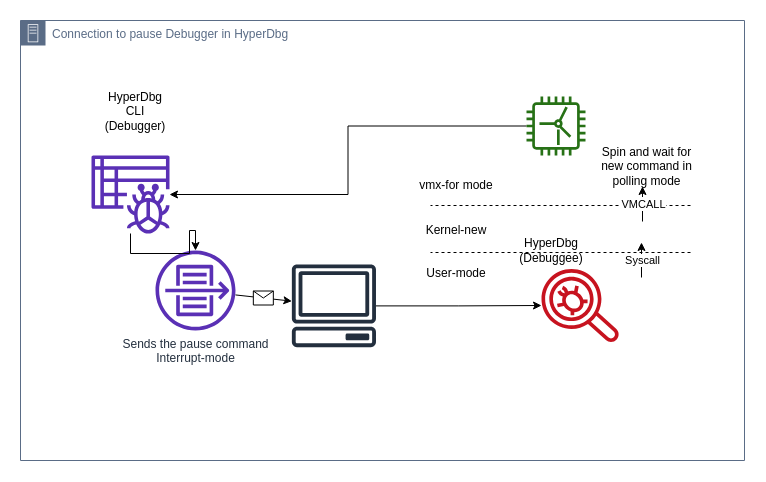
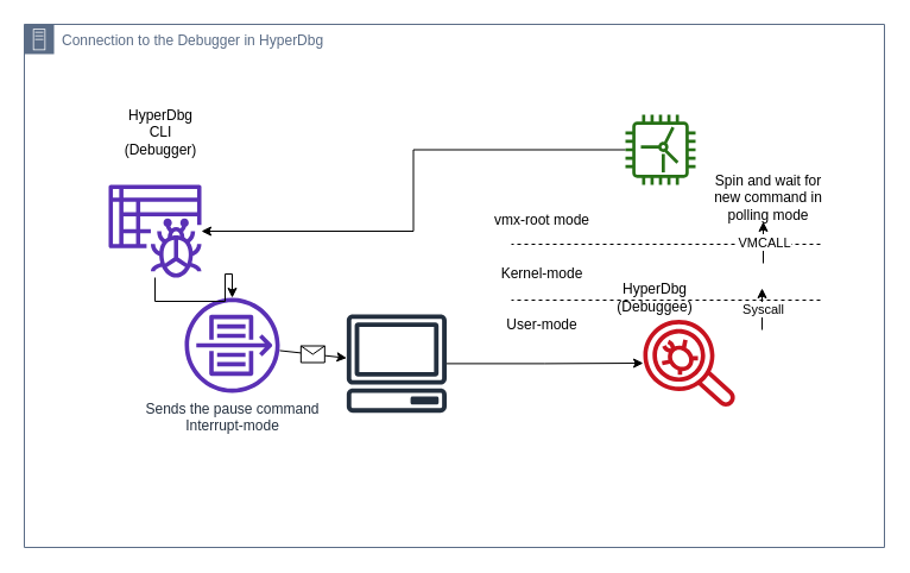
- <mxCell id="2" value="Connection to pause Debugger in HyperDbg" style="points=[[0,0],[0.25,0],[0.5,0],[0.75,0],[1,0],[1,0.25],[1,0.5],[1,0.75],[1,1],[0.75,1],[0.5,1],[0.25,1],[0,1],[0,0.75],[0,0.5],[0,0.25]];outlineConnect=0;gradientColor=none;html=1;whiteSpace=wrap;fontSize=12;fontStyle=0;shape=mxgraph.aws4.group;grIcon=mxgraph.aws4.group_on_premise;strokeColor=#5A6C86;fillColor=none;verticalAlign=top;align=left;spacingLeft=30;fontColor=#5A6C86;dashed=0;" vertex="1" parent="1"><mxGeometry x="20" y="20" width="724" height="440" as="geometry" /></mxCell>
+ <mxCell id="2" value="Connection to the Debugger in HyperDbg" style="points=[[0,0],[0.25,0],[0.5,0],[0.75,0],[1,0],[1,0.25],[1,0.5],[1,0.75],[1,1],[0.75,1],[0.5,1],[0.25,1],[0,1],[0,0.75],[0,0.5],[0,0.25]];outlineConnect=0;gradientColor=none;html=1;whiteSpace=wrap;fontSize=12;fontStyle=0;shape=mxgraph.aws4.group;grIcon=mxgraph.aws4.group_on_premise;strokeColor=#5A6C86;fillColor=none;verticalAlign=top;align=left;spacingLeft=30;fontColor=#5A6C86;dashed=0;" vertex="1" parent="1"><mxGeometry x="20" y="20" width="724" height="440" as="geometry" /></mxCell>
- <mxCell id="13" value="vmx-for mode" style="text;html=1;strokeColor=none;fillColor=none;align=center;verticalAlign=middle;whiteSpace=wrap;rounded=0;" vertex="1" parent="1"><mxGeometry x="411" y="175" width="90" height="20" as="geometry" /></mxCell>
+ <mxCell id="13" value="vmx-root mode" style="text;html=1;strokeColor=none;fillColor=none;align=center;verticalAlign=middle;whiteSpace=wrap;rounded=0;" vertex="1" parent="1"><mxGeometry x="411" y="175" width="90" height="20" as="geometry" /></mxCell>
- <mxCell id="12" value="Kernel-new" style="text;html=1;strokeColor=none;fillColor=none;align=center;verticalAlign=middle;whiteSpace=wrap;rounded=0;" vertex="1" parent="1"><mxGeometry x="411" y="220" width="90" height="20" as="geometry" /></mxCell>
+ <mxCell id="12" value="Kernel-mode" style="text;html=1;strokeColor=none;fillColor=none;align=center;verticalAlign=middle;whiteSpace=wrap;rounded=0;" vertex="1" parent="1"><mxGeometry x="411" y="220" width="90" height="20" as="geometry" /></mxCell>
